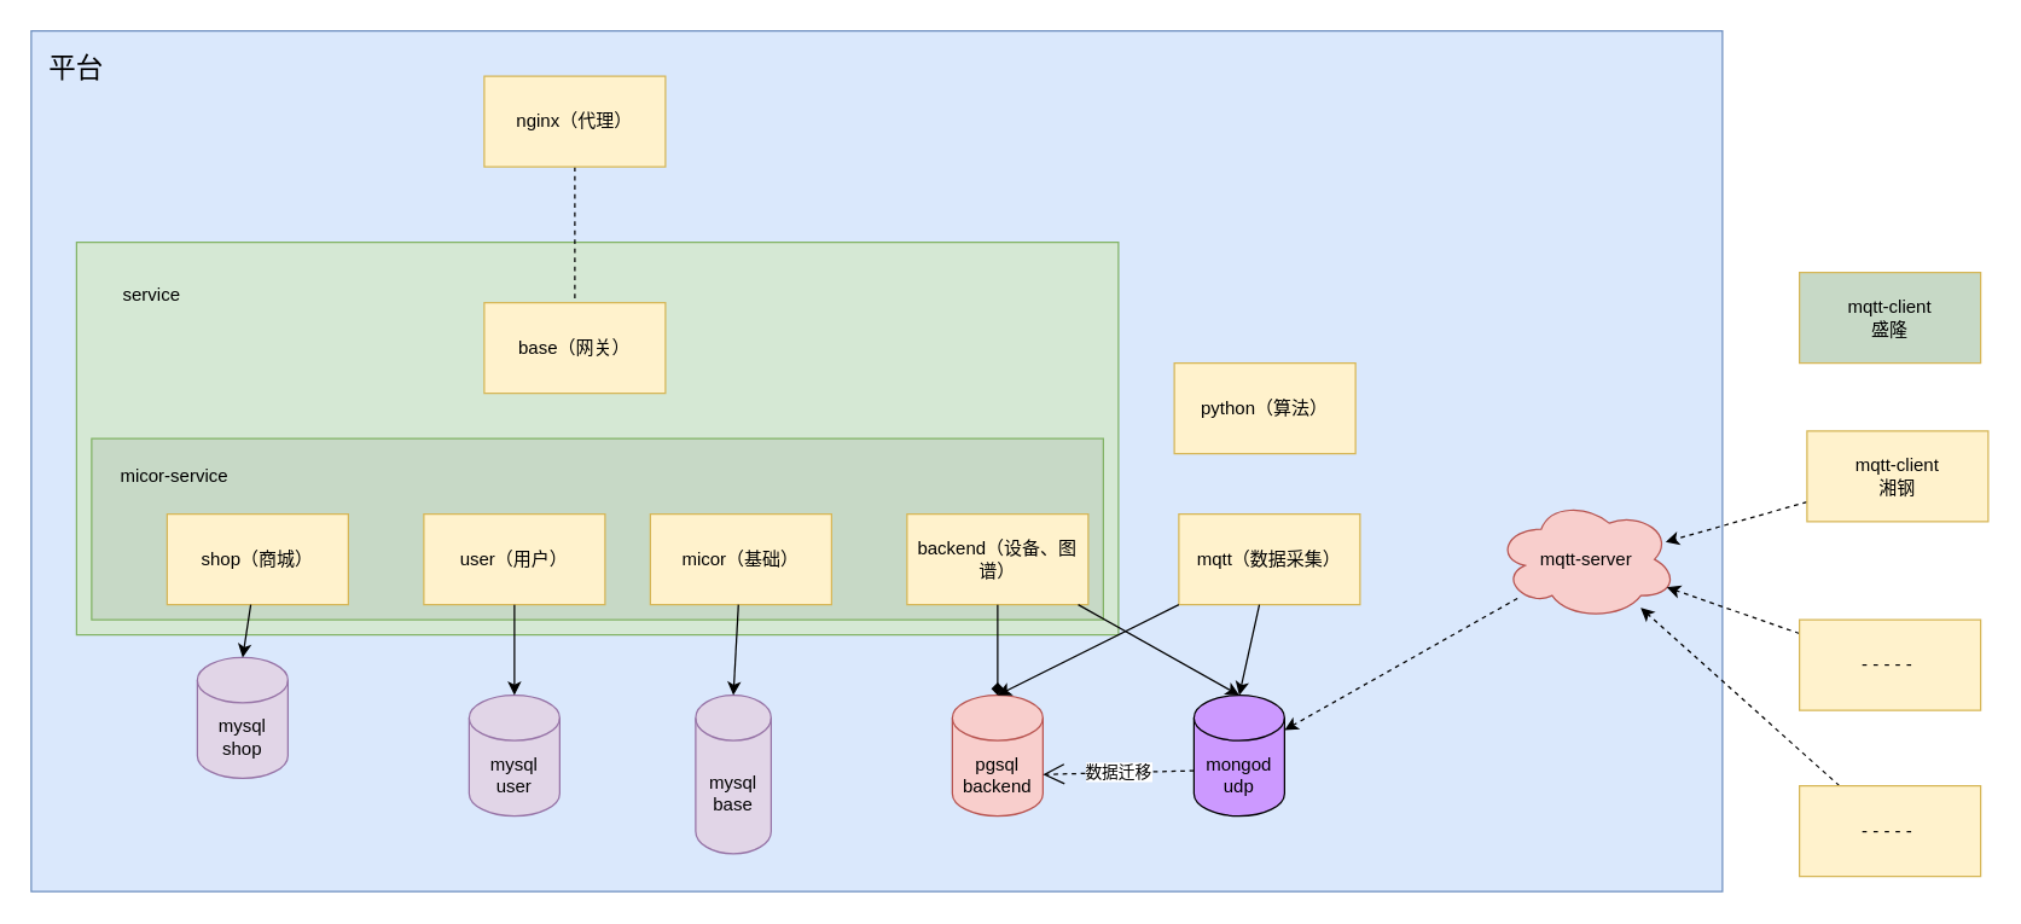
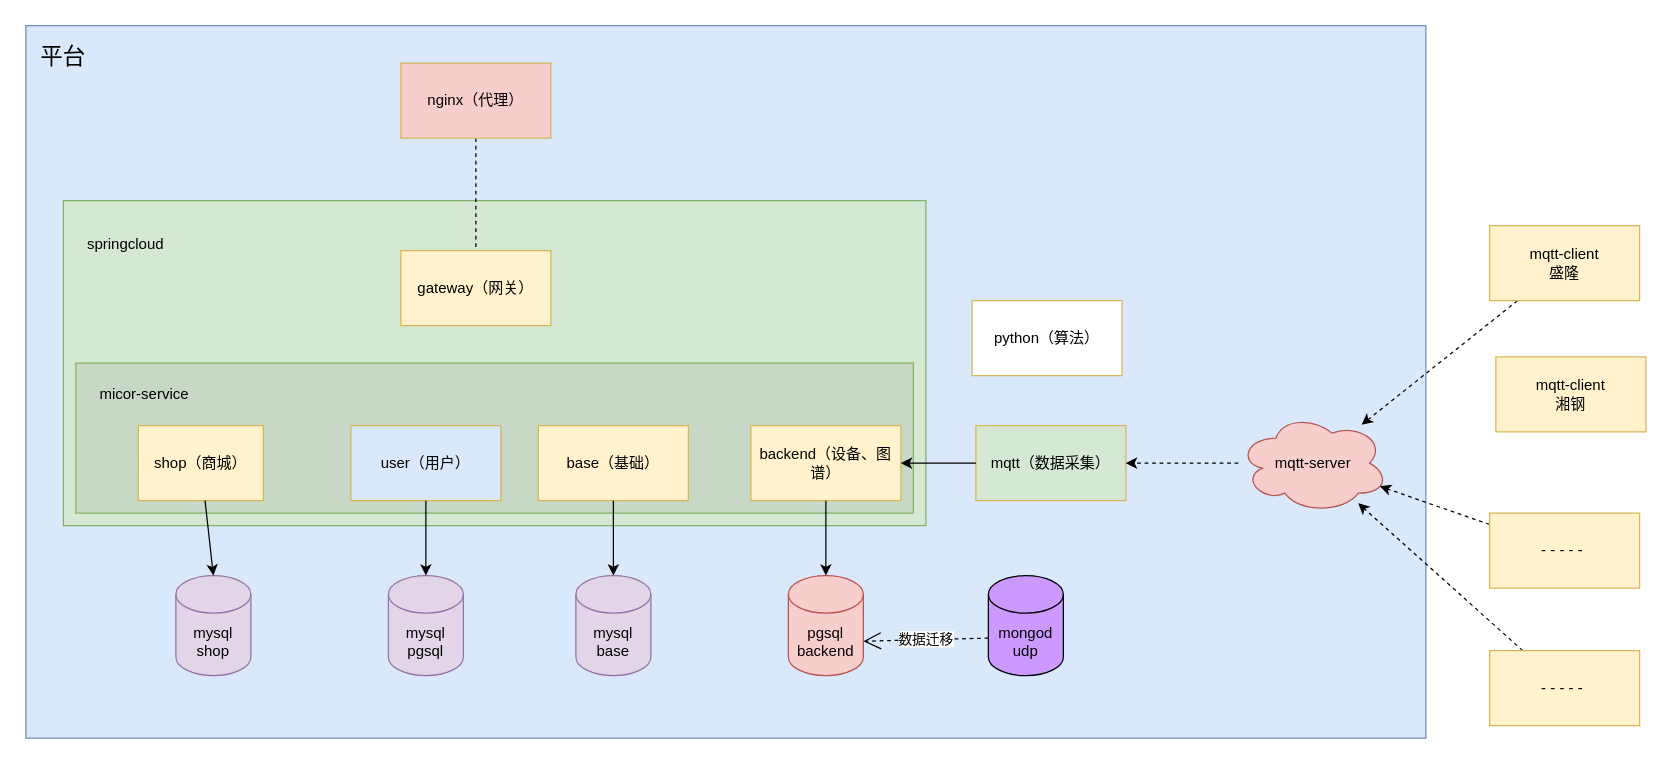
- <mxCell id="35" value="nginx（代理）" style="rounded=0;whiteSpace=wrap;html=1;shadow=0;glass=0;sketch=0;strokeColor=#d6b656;fillColor=#fff2cc;fontColor=default;" parent="1" vertex="1"><mxGeometry x="320" y="50" width="120" height="60" as="geometry" /></mxCell>
+ <mxCell id="35" value="nginx（代理）" style="rounded=0;whiteSpace=wrap;html=1;shadow=0;glass=0;sketch=0;strokeColor=#d6b656;fillColor=#f8cecc;fontColor=default;" parent="1" vertex="1"><mxGeometry x="320" y="50" width="120" height="60" as="geometry" /></mxCell>
- <mxCell id="32" value="service" style="text;html=1;strokeColor=none;fillColor=none;align=center;verticalAlign=middle;whiteSpace=wrap;rounded=0;shadow=0;glass=0;sketch=0;fontColor=default;" parent="1" vertex="1"><mxGeometry x="70" y="180" width="60" height="30" as="geometry" /></mxCell>
+ <mxCell id="32" value="springcloud" style="text;html=1;strokeColor=none;fillColor=none;align=center;verticalAlign=middle;whiteSpace=wrap;rounded=0;shadow=0;glass=0;sketch=0;fontColor=default;" parent="1" vertex="1"><mxGeometry x="70" y="180" width="60" height="30" as="geometry" /></mxCell>
- <mxCell id="14" value="mqtt-client&lt;br&gt;盛隆" style="rounded=0;whiteSpace=wrap;html=1;strokeColor=#d6b656;fillColor=#c7d9c6;fontColor=default;" parent="1" vertex="1"><mxGeometry x="1191" y="180" width="120" height="60" as="geometry" /></mxCell>
+ <mxCell id="14" value="mqtt-client&lt;br&gt;盛隆" style="rounded=0;whiteSpace=wrap;html=1;strokeColor=#d6b656;fillColor=#fff2cc;fontColor=default;" parent="1" vertex="1"><mxGeometry x="1191" y="180" width="120" height="60" as="geometry" /></mxCell>
- <mxCell id="33" value="base（网关）" style="rounded=0;whiteSpace=wrap;html=1;shadow=0;glass=0;sketch=0;strokeColor=#d6b656;fillColor=#fff2cc;fontColor=default;" parent="1" vertex="1"><mxGeometry x="320" y="200" width="120" height="60" as="geometry" /></mxCell>
+ <mxCell id="33" value="gateway（网关）" style="rounded=0;whiteSpace=wrap;html=1;shadow=0;glass=0;sketch=0;strokeColor=#d6b656;fillColor=#fff2cc;fontColor=default;" parent="1" vertex="1"><mxGeometry x="320" y="200" width="120" height="60" as="geometry" /></mxCell>
- <mxCell id="36" value="python（算法）" style="rounded=0;whiteSpace=wrap;html=1;shadow=0;glass=0;sketch=0;strokeColor=#d6b656;fillColor=#fff2cc;fontColor=default;" parent="1" vertex="1"><mxGeometry x="777" y="240" width="120" height="60" as="geometry" /></mxCell>
+ <mxCell id="36" value="python（算法）" style="rounded=0;whiteSpace=wrap;html=1;shadow=0;glass=0;sketch=0;strokeColor=#d6b656;fillColor=#ffffff;fontColor=default;" parent="1" vertex="1"><mxGeometry x="777" y="240" width="120" height="60" as="geometry" /></mxCell>
+ <mxCell id="13" style="edgeStyle=none;rounded=0;orthogonalLoop=1;jettySize=auto;html=1;labelBackgroundColor=default;fontColor=default;strokeColor=default;dashed=1;" parent="1" source="14" target="12" edge="1"><mxGeometry relative="1" as="geometry" /></mxCell>
- <mxCell id="15" style="edgeStyle=none;rounded=0;orthogonalLoop=1;jettySize=auto;html=1;entryX=0.936;entryY=0.356;entryDx=0;entryDy=0;entryPerimeter=0;labelBackgroundColor=default;fontColor=default;strokeColor=default;dashed=1;" parent="1" source="16" target="12" edge="1"><mxGeometry relative="1" as="geometry" /></mxCell>
- <mxCell id="24" value="shop（商城）" style="rounded=0;whiteSpace=wrap;html=1;fillColor=#fff2cc;strokeColor=#d6b656;fontColor=default;" parent="1" vertex="1"><mxGeometry x="110" y="340" width="120" height="60" as="geometry" /></mxCell>
+ <mxCell id="24" value="shop（商城）" style="rounded=0;whiteSpace=wrap;html=1;fillColor=#fff2cc;strokeColor=#d6b656;fontColor=default;" parent="1" vertex="1"><mxGeometry x="110" y="340" width="100" height="60" as="geometry" /></mxCell>
- <mxCell id="23" value="user（用户）" style="rounded=0;whiteSpace=wrap;html=1;fillColor=#fff2cc;strokeColor=#d6b656;fontColor=default;" parent="1" vertex="1"><mxGeometry x="280" y="340" width="120" height="60" as="geometry" /></mxCell>
+ <mxCell id="23" value="user（用户）" style="rounded=0;whiteSpace=wrap;html=1;fillColor=#dae8fc;strokeColor=#d6b656;fontColor=default;" parent="1" vertex="1"><mxGeometry x="280" y="340" width="120" height="60" as="geometry" /></mxCell>
- <mxCell id="22" value="micor（基础）" style="rounded=0;whiteSpace=wrap;html=1;fillColor=#fff2cc;strokeColor=#d6b656;fontColor=default;" parent="1" vertex="1"><mxGeometry x="430" y="340" width="120" height="60" as="geometry" /></mxCell>
+ <mxCell id="22" value="base（基础）" style="rounded=0;whiteSpace=wrap;html=1;fillColor=#fff2cc;strokeColor=#d6b656;fontColor=default;" parent="1" vertex="1"><mxGeometry x="430" y="340" width="120" height="60" as="geometry" /></mxCell>
- <mxCell id="5" value="mqtt（数据采集）" style="rounded=0;whiteSpace=wrap;html=1;strokeColor=#d6b656;fillColor=#fff2cc;fontColor=default;" parent="1" vertex="1"><mxGeometry x="780" y="340" width="120" height="60" as="geometry" /></mxCell>
+ <mxCell id="5" value="mqtt（数据采集）" style="rounded=0;whiteSpace=wrap;html=1;strokeColor=#d6b656;fillColor=#d5e8d4;fontColor=default;" parent="1" vertex="1"><mxGeometry x="780" y="340" width="120" height="60" as="geometry" /></mxCell>
- <mxCell id="31" style="edgeStyle=none;rounded=0;orthogonalLoop=1;jettySize=auto;html=1;entryX=0.5;entryY=0;entryDx=0;entryDy=0;entryPerimeter=0;labelBackgroundColor=default;fontColor=default;strokeColor=default;" parent="1" source="5" target="10" edge="1"><mxGeometry relative="1" as="geometry" /></mxCell>
- <mxCell id="30" style="edgeStyle=none;rounded=0;orthogonalLoop=1;jettySize=auto;html=1;labelBackgroundColor=default;fontColor=default;strokeColor=default;entryX=0.5;entryY=0;entryDx=0;entryDy=0;entryPerimeter=0;" parent="1" source="5" target="9" edge="1"><mxGeometry relative="1" as="geometry"><mxPoint x="800" y="430" as="targetPoint" /></mxGeometry></mxCell>
+ <mxCell id="30" style="edgeStyle=none;rounded=0;orthogonalLoop=1;jettySize=auto;html=1;labelBackgroundColor=default;fontColor=default;strokeColor=default;" parent="1" source="5" target="21" edge="1"><mxGeometry relative="1" as="geometry"><mxPoint x="800" y="430" as="targetPoint" /></mxGeometry></mxCell>
- <mxCell id="29" style="edgeStyle=none;rounded=0;orthogonalLoop=1;jettySize=auto;html=1;entryX=0.5;entryY=0;entryDx=0;entryDy=0;entryPerimeter=0;labelBackgroundColor=default;fontColor=default;strokeColor=default;" parent="1" source="21" target="10" edge="1"><mxGeometry relative="1" as="geometry" /></mxCell>
- <mxCell id="11" style="edgeStyle=none;rounded=0;orthogonalLoop=1;jettySize=auto;html=1;dashed=1;labelBackgroundColor=default;fontColor=default;strokeColor=default;" parent="1" source="12" target="10" edge="1"><mxGeometry relative="1" as="geometry" /></mxCell>
+ <mxCell id="11" style="edgeStyle=none;rounded=0;orthogonalLoop=1;jettySize=auto;html=1;entryX=1;entryY=0.5;entryDx=0;entryDy=0;dashed=1;labelBackgroundColor=default;fontColor=default;strokeColor=default;" parent="1" source="12" target="5" edge="1"><mxGeometry relative="1" as="geometry" /></mxCell>
- <mxCell id="28" style="rounded=0;orthogonalLoop=1;jettySize=auto;html=1;entryX=0.5;entryY=0;entryDx=0;entryDy=0;entryPerimeter=0;fontColor=default;strokeColor=default;labelBackgroundColor=default;endArrow=diamond;" parent="1" source="21" target="9" edge="1"><mxGeometry relative="1" as="geometry" /></mxCell>
+ <mxCell id="28" style="rounded=0;orthogonalLoop=1;jettySize=auto;html=1;entryX=0.5;entryY=0;entryDx=0;entryDy=0;entryPerimeter=0;fontColor=default;strokeColor=default;labelBackgroundColor=default;" parent="1" source="21" target="9" edge="1"><mxGeometry relative="1" as="geometry" /></mxCell>
- <mxCell id="6" value="mysql&lt;br&gt;shop" style="shape=cylinder3;whiteSpace=wrap;html=1;boundedLbl=1;backgroundOutline=1;size=15;strokeColor=#9673a6;fillColor=#e1d5e7;fontColor=default;" parent="1" vertex="1"><mxGeometry x="130" y="435" width="60" height="80" as="geometry" /></mxCell>
+ <mxCell id="6" value="mysql&lt;br&gt;shop" style="shape=cylinder3;whiteSpace=wrap;html=1;boundedLbl=1;backgroundOutline=1;size=15;strokeColor=#9673a6;fillColor=#e1d5e7;fontColor=default;" parent="1" vertex="1"><mxGeometry x="140" y="460" width="60" height="80" as="geometry" /></mxCell>
- <mxCell id="8" value="mysql&lt;br&gt;base" style="shape=cylinder3;whiteSpace=wrap;html=1;boundedLbl=1;backgroundOutline=1;size=15;strokeColor=#9673a6;fillColor=#e1d5e7;fontColor=default;" parent="1" vertex="1"><mxGeometry x="460" y="460" width="50" height="105" as="geometry" /></mxCell>
+ <mxCell id="8" value="mysql&lt;br&gt;base" style="shape=cylinder3;whiteSpace=wrap;html=1;boundedLbl=1;backgroundOutline=1;size=15;strokeColor=#9673a6;fillColor=#e1d5e7;fontColor=default;" parent="1" vertex="1"><mxGeometry x="460" y="460" width="60" height="80" as="geometry" /></mxCell>
- <mxCell id="7" value="mysql&lt;br&gt;user" style="shape=cylinder3;whiteSpace=wrap;html=1;boundedLbl=1;backgroundOutline=1;size=15;strokeColor=#9673a6;fillColor=#e1d5e7;fontColor=default;" parent="1" vertex="1"><mxGeometry x="310" y="460" width="60" height="80" as="geometry" /></mxCell>
+ <mxCell id="7" value="mysql&lt;br&gt;pgsql" style="shape=cylinder3;whiteSpace=wrap;html=1;boundedLbl=1;backgroundOutline=1;size=15;strokeColor=#9673a6;fillColor=#e1d5e7;fontColor=default;" parent="1" vertex="1"><mxGeometry x="310" y="460" width="60" height="80" as="geometry" /></mxCell>
